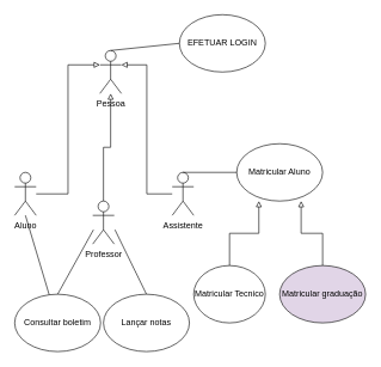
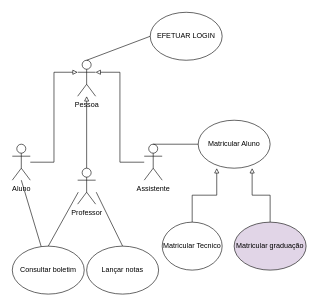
- <mxCell id="2" value="Pessoa" style="shape=umlActor;verticalLabelPosition=bottom;verticalAlign=top;html=1;outlineConnect=0;" vertex="1" parent="1"><mxGeometry x="139" y="70" width="30" height="60" as="geometry" /></mxCell>
+ <mxCell id="2" value="Pessoa" style="shape=umlActor;verticalLabelPosition=bottom;verticalAlign=top;html=1;outlineConnect=0;" vertex="1" parent="1"><mxGeometry x="129" y="100" width="30" height="60" as="geometry" /></mxCell>
